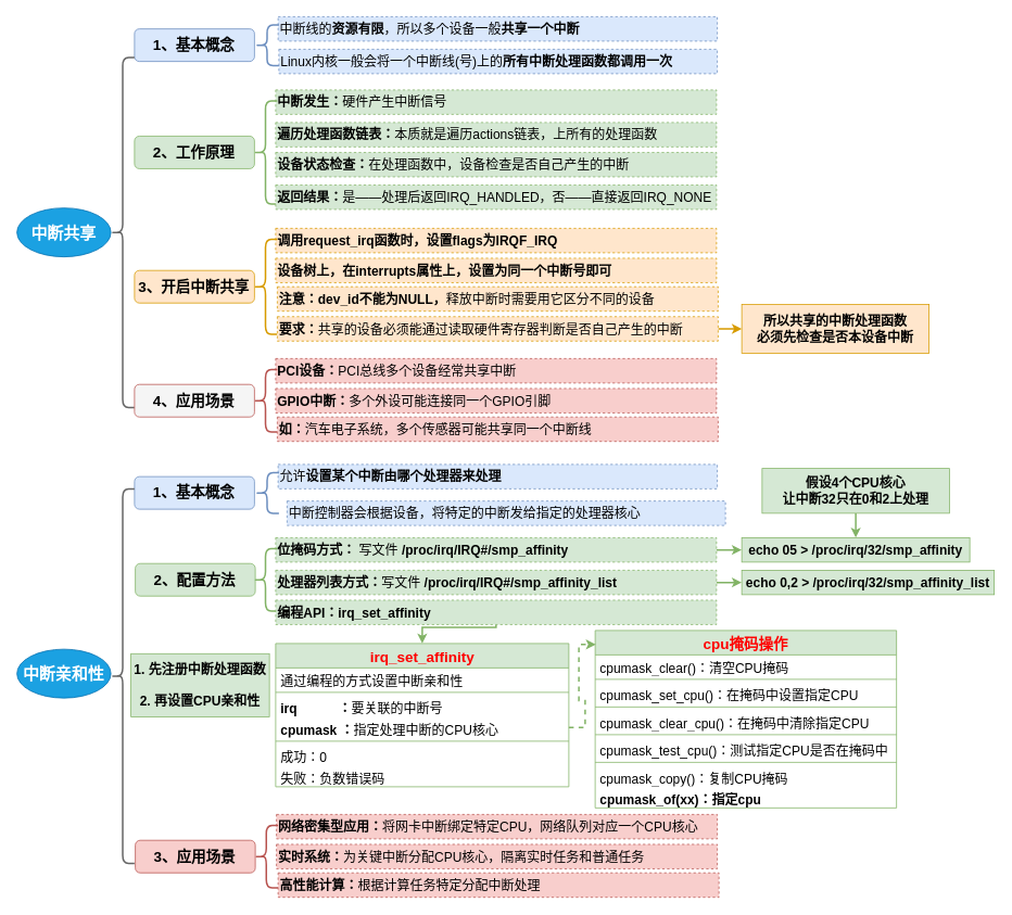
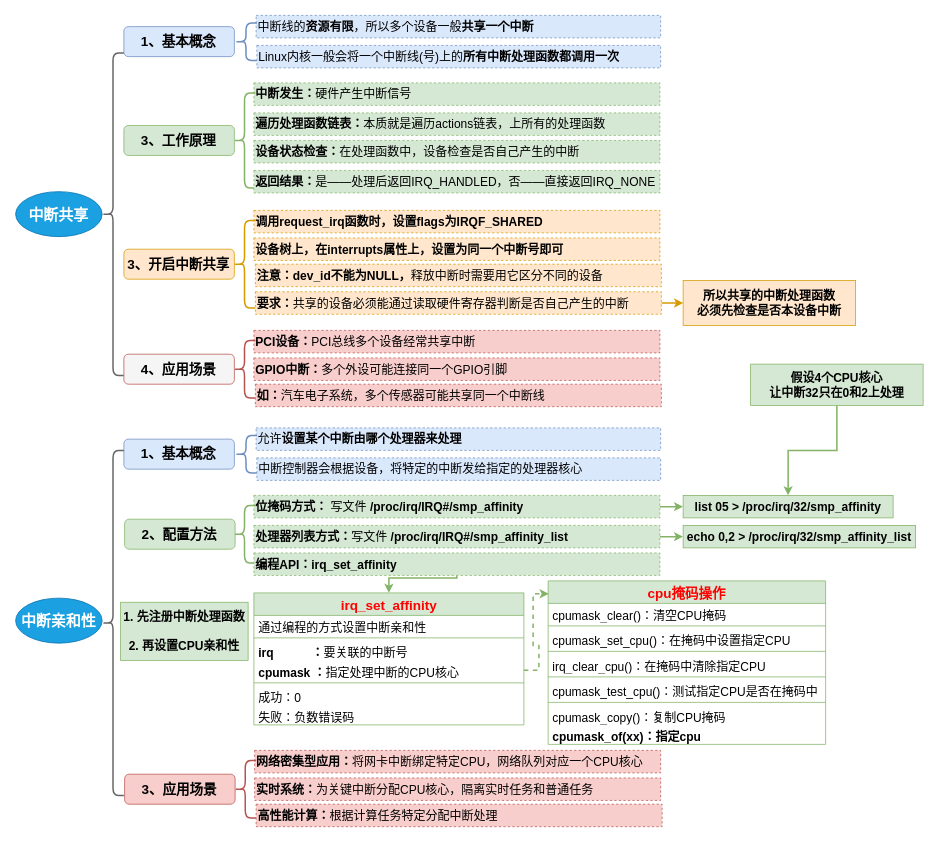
- <mxCell id="2" value="&lt;h2&gt;&lt;font style=&quot;font-size: 18px;&quot;&gt;2、工作原理&lt;/font&gt;&lt;/h2&gt;" style="rounded=1;whiteSpace=wrap;html=1;fillColor=#d5e8d4;strokeColor=#82b366;fontStyle=1" vertex="1" parent="1"><mxGeometry x="164.34" y="166.75" width="147.33" height="40" as="geometry" /></mxCell>
+ <mxCell id="2" value="&lt;h2&gt;&lt;font style=&quot;font-size: 18px;&quot;&gt;3、工作原理&lt;/font&gt;&lt;/h2&gt;" style="rounded=1;whiteSpace=wrap;html=1;fillColor=#d5e8d4;strokeColor=#82b366;fontStyle=1" vertex="1" parent="1"><mxGeometry x="164.34" y="166.75" width="147.33" height="40" as="geometry" /></mxCell>
- <mxCell id="15" value="&lt;span style=&quot;font-size: 16px;&quot;&gt;&lt;b&gt;调用request_irq函数时，设置flags为IRQF_IRQ&lt;/b&gt;&lt;/span&gt;" style="text;html=1;align=left;verticalAlign=middle;whiteSpace=wrap;rounded=0;fillColor=#ffe6cc;strokeColor=#d79b00;dashed=1;fontSize=14;" vertex="1" parent="1"><mxGeometry x="337.68" y="280" width="541.33" height="30" as="geometry" /></mxCell>
+ <mxCell id="15" value="&lt;span style=&quot;font-size: 16px;&quot;&gt;&lt;b&gt;调用request_irq函数时，设置flags为IRQF_SHARED&lt;/b&gt;&lt;/span&gt;" style="text;html=1;align=left;verticalAlign=middle;whiteSpace=wrap;rounded=0;fillColor=#ffe6cc;strokeColor=#d79b00;dashed=1;fontSize=14;" vertex="1" parent="1"><mxGeometry x="337.68" y="280" width="541.33" height="30" as="geometry" /></mxCell>
- <mxCell id="47" value="&lt;span style=&quot;font-size: 16px;&quot;&gt;&lt;b&gt;假设4个CPU核心&lt;br&gt;让中断32只在0和2上处理&lt;/b&gt;&lt;/span&gt;" style="rounded=0;whiteSpace=wrap;html=1;fillColor=#d5e8d4;strokeColor=#82b366;" vertex="1" parent="1"><mxGeometry x="935" y="575" width="230" height="55" as="geometry" /></mxCell>
+ <mxCell id="47" value="&lt;span style=&quot;font-size: 16px;&quot;&gt;&lt;b&gt;假设4个CPU核心&lt;br&gt;让中断32只在0和2上处理&lt;/b&gt;&lt;/span&gt;" style="rounded=0;whiteSpace=wrap;html=1;fillColor=#d5e8d4;strokeColor=#82b366;" vertex="1" parent="1"><mxGeometry x="1000" y="485" width="230" height="55" as="geometry" /></mxCell>
- <mxCell id="35" value="&lt;span style=&quot;font-size: 16px;&quot;&gt;中断控制器会根据设备，将特定的中断发给指定的处理器核心&lt;/span&gt;" style="text;html=1;align=left;verticalAlign=middle;whiteSpace=wrap;rounded=0;fillColor=#dae8fc;strokeColor=#6c8ebf;dashed=1;fontSize=14;" vertex="1" parent="1"><mxGeometry x="351.66" y="615" width="538.34" height="30" as="geometry" /></mxCell>
+ <mxCell id="35" value="&lt;span style=&quot;font-size: 16px;&quot;&gt;中断控制器会根据设备，将特定的中断发给指定的处理器核心&lt;/span&gt;" style="text;html=1;align=left;verticalAlign=middle;whiteSpace=wrap;rounded=0;fillColor=#dae8fc;strokeColor=#6c8ebf;dashed=1;fontSize=14;" vertex="1" parent="1"><mxGeometry x="341.66" y="610" width="538.34" height="30" as="geometry" /></mxCell>
- <mxCell id="48" value="&lt;span style=&quot;font-size: 16px;&quot;&gt;&lt;b&gt;echo 05 &amp;gt; /proc/irq/32/smp_affinity&lt;/b&gt;&lt;/span&gt;" style="rounded=0;whiteSpace=wrap;html=1;fillColor=#d5e8d4;strokeColor=#82b366;" vertex="1" parent="1"><mxGeometry x="910" y="660" width="280" height="30" as="geometry" /></mxCell>
+ <mxCell id="48" value="&lt;span style=&quot;font-size: 16px;&quot;&gt;&lt;b&gt;list 05 &amp;gt; /proc/irq/32/smp_affinity&lt;/b&gt;&lt;/span&gt;" style="rounded=0;whiteSpace=wrap;html=1;fillColor=#d5e8d4;strokeColor=#82b366;" vertex="1" parent="1"><mxGeometry x="910" y="660" width="280" height="30" as="geometry" /></mxCell>
- <mxCell id="63" value="&lt;span style=&quot;font-size: 16px;&quot;&gt;cpumask_clear_cpu()：在掩码中清除指定CPU&lt;/span&gt;" style="text;strokeColor=none;fillColor=none;align=left;verticalAlign=top;spacingLeft=4;spacingRight=4;overflow=hidden;rotatable=0;points=[[0,0.5],[1,0.5]];portConstraint=eastwest;whiteSpace=wrap;html=1;" vertex="1" parent="58"><mxGeometry y="98" width="370" height="26" as="geometry" /></mxCell>
+ <mxCell id="63" value="&lt;span style=&quot;font-size: 16px;&quot;&gt;irq_clear_cpu()：在掩码中清除指定CPU&lt;/span&gt;" style="text;strokeColor=none;fillColor=none;align=left;verticalAlign=top;spacingLeft=4;spacingRight=4;overflow=hidden;rotatable=0;points=[[0,0.5],[1,0.5]];portConstraint=eastwest;whiteSpace=wrap;html=1;" vertex="1" parent="58"><mxGeometry y="98" width="370" height="26" as="geometry" /></mxCell>
